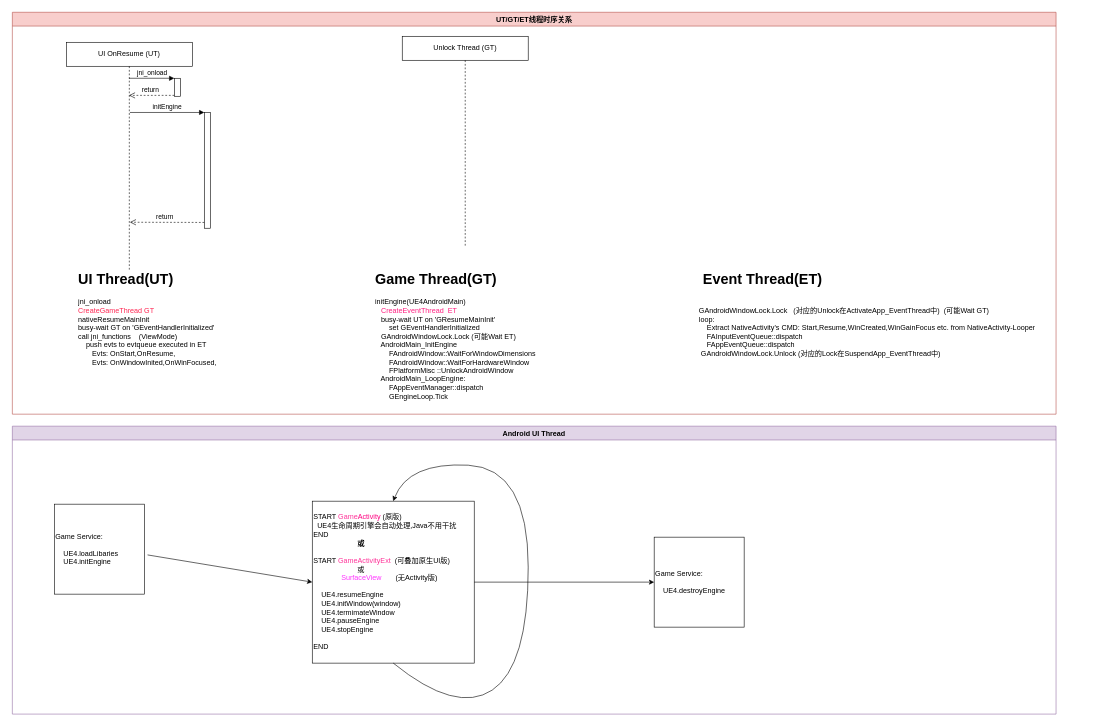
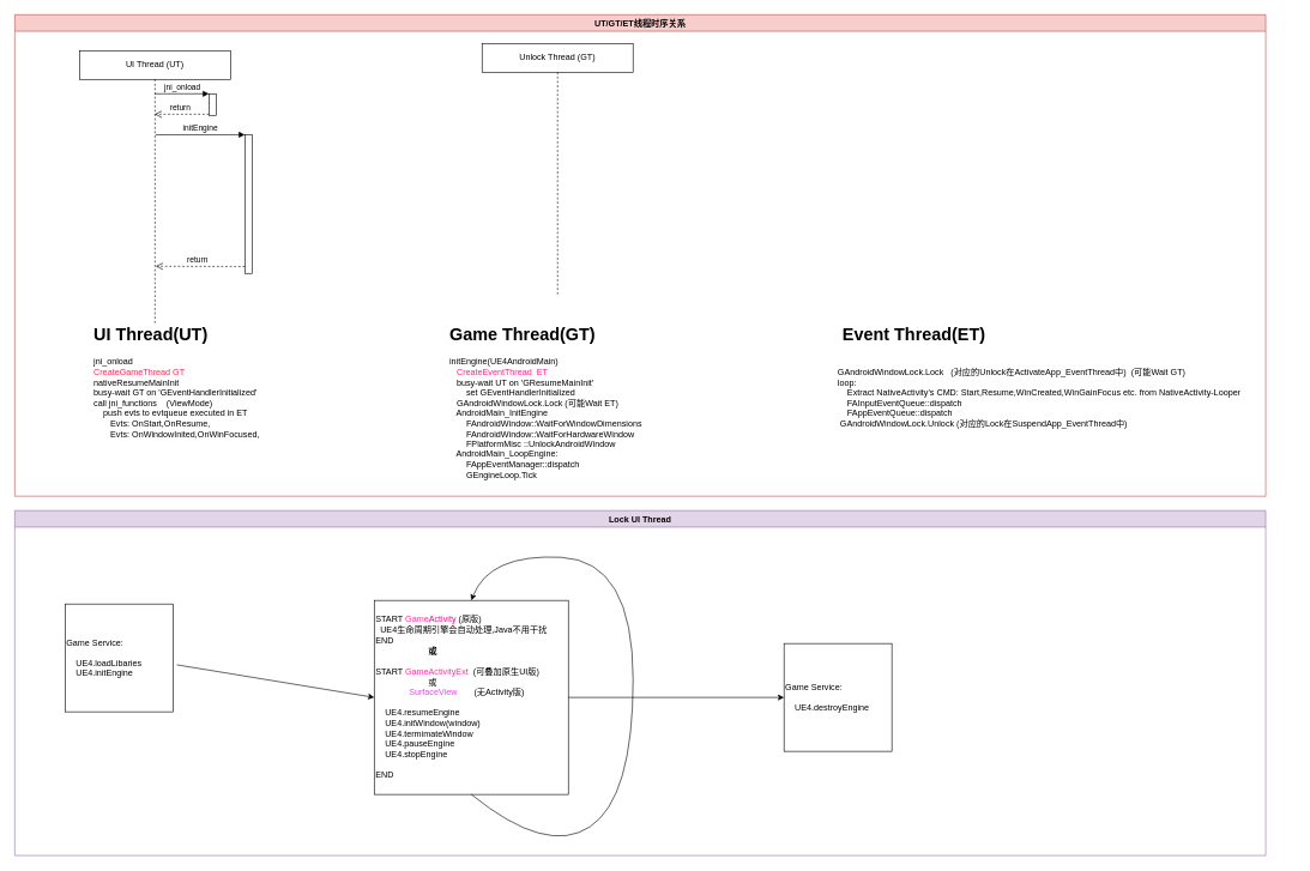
- <mxCell id="2" value="UI OnResume (UT)" style="shape=umlLifeline;perimeter=lifelinePerimeter;whiteSpace=wrap;html=1;container=1;collapsible=0;recursiveResize=0;outlineConnect=0;" vertex="1" parent="1"><mxGeometry x="110" y="70" width="210" height="380" as="geometry" /></mxCell>
+ <mxCell id="2" value="UI Thread (UT)" style="shape=umlLifeline;perimeter=lifelinePerimeter;whiteSpace=wrap;html=1;container=1;collapsible=0;recursiveResize=0;outlineConnect=0;" vertex="1" parent="1"><mxGeometry x="110" y="70" width="210" height="380" as="geometry" /></mxCell>
- <mxCell id="19" value="Android UI Thread" style="swimlane;fillColor=#e1d5e7;strokeColor=#9673a6;" vertex="1" parent="1"><mxGeometry x="20" y="710" width="1740" height="480" as="geometry" /></mxCell>
+ <mxCell id="19" value="Lock UI Thread" style="swimlane;fillColor=#e1d5e7;strokeColor=#9673a6;" vertex="1" parent="1"><mxGeometry x="20" y="710" width="1740" height="480" as="geometry" /></mxCell>
